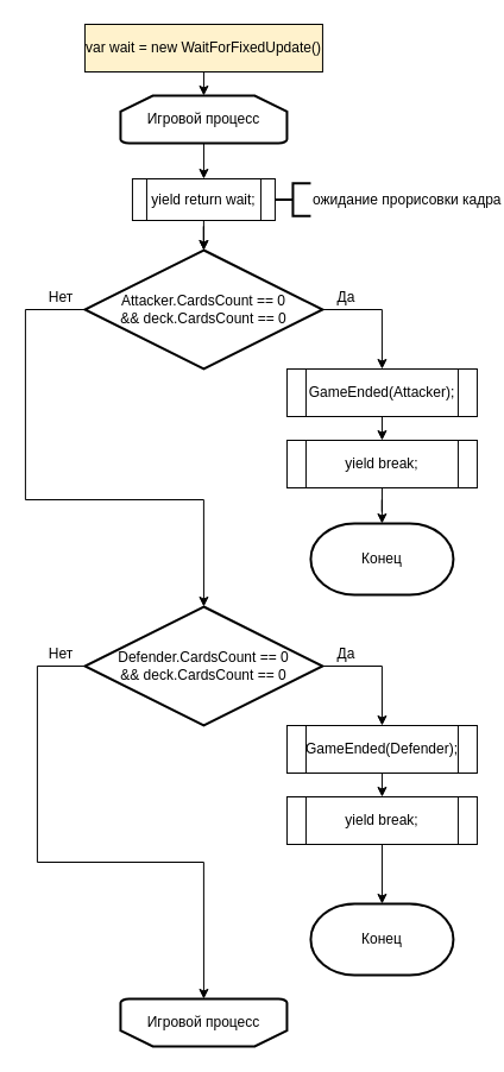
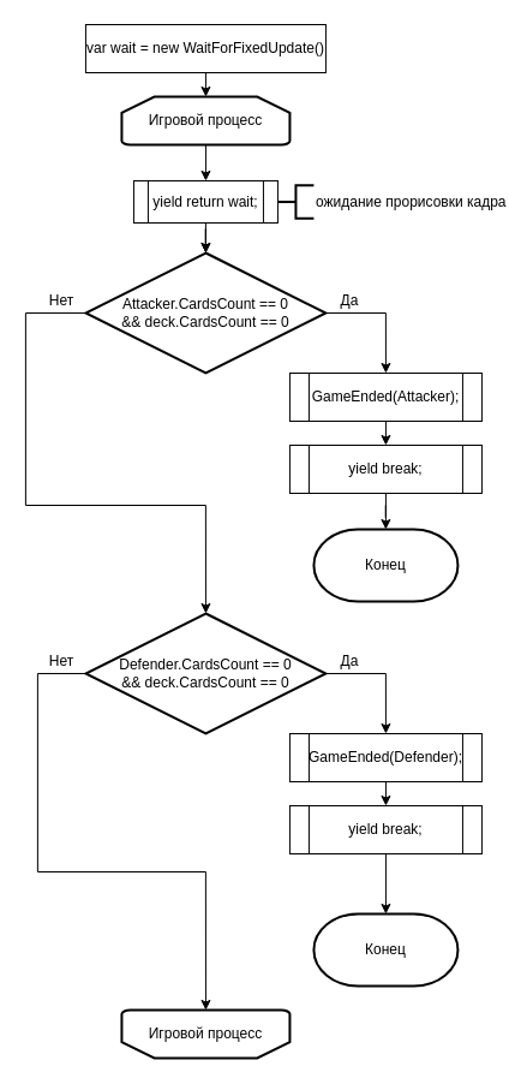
- <mxCell id="3" value="&lt;font style=&quot;font-size: 12px&quot;&gt;var wait = new WaitForFixedUpdate()&lt;/font&gt;" style="rounded=0;whiteSpace=wrap;html=1;fillColor=#fff2cc;" parent="1" vertex="1"><mxGeometry x="70.94" y="20" width="200" height="40" as="geometry" /></mxCell>
+ <mxCell id="3" value="&lt;font style=&quot;font-size: 12px&quot;&gt;var wait = new WaitForFixedUpdate()&lt;/font&gt;" style="rounded=0;whiteSpace=wrap;html=1;" parent="1" vertex="1"><mxGeometry x="70.94" y="20" width="200" height="40" as="geometry" /></mxCell>
